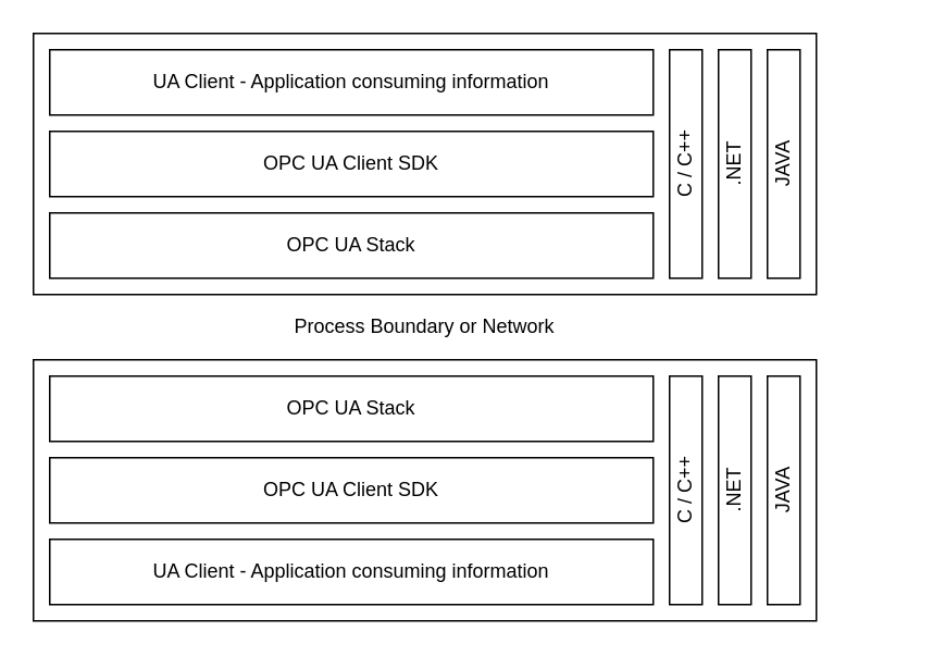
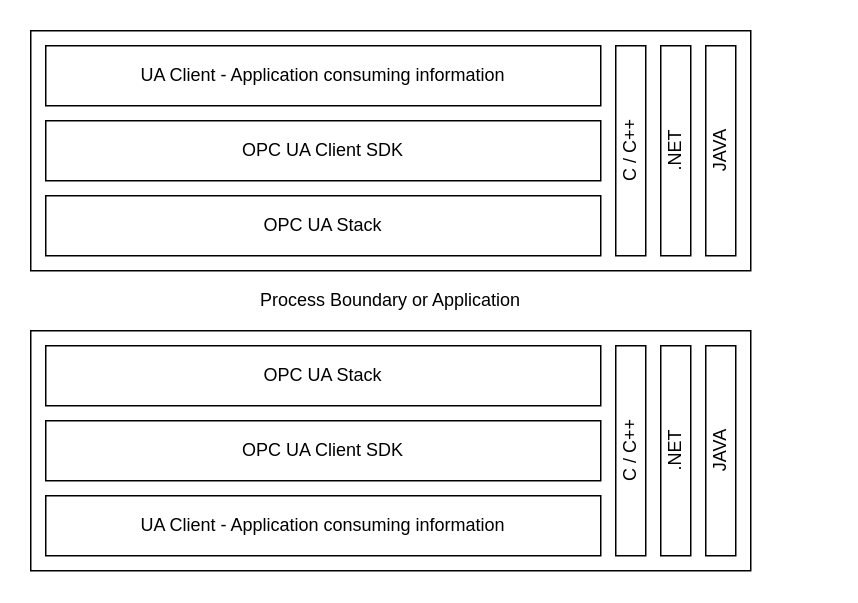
- <mxCell id="7" value="Process Boundary or Network" style="text;html=1;strokeColor=none;fillColor=none;align=center;verticalAlign=middle;whiteSpace=wrap;rounded=0;" vertex="1" parent="1"><mxGeometry x="20" y="190" width="480" height="20" as="geometry" /></mxCell>
+ <mxCell id="7" value="Process Boundary or Application" style="text;html=1;strokeColor=none;fillColor=none;align=center;verticalAlign=middle;whiteSpace=wrap;rounded=0;" vertex="1" parent="1"><mxGeometry x="20" y="190" width="480" height="20" as="geometry" /></mxCell>
